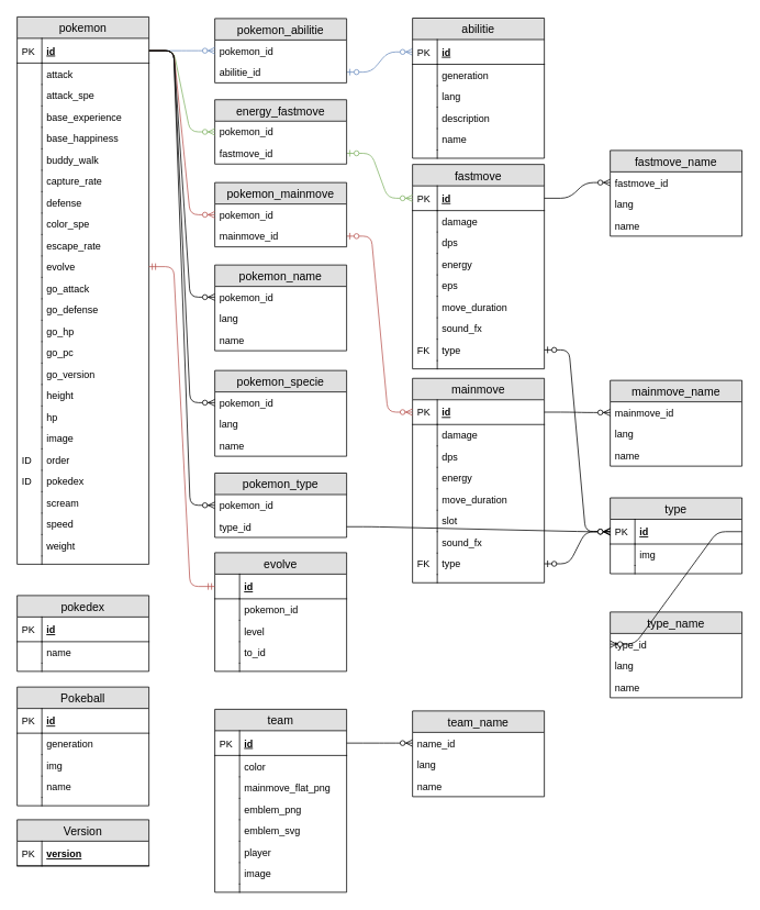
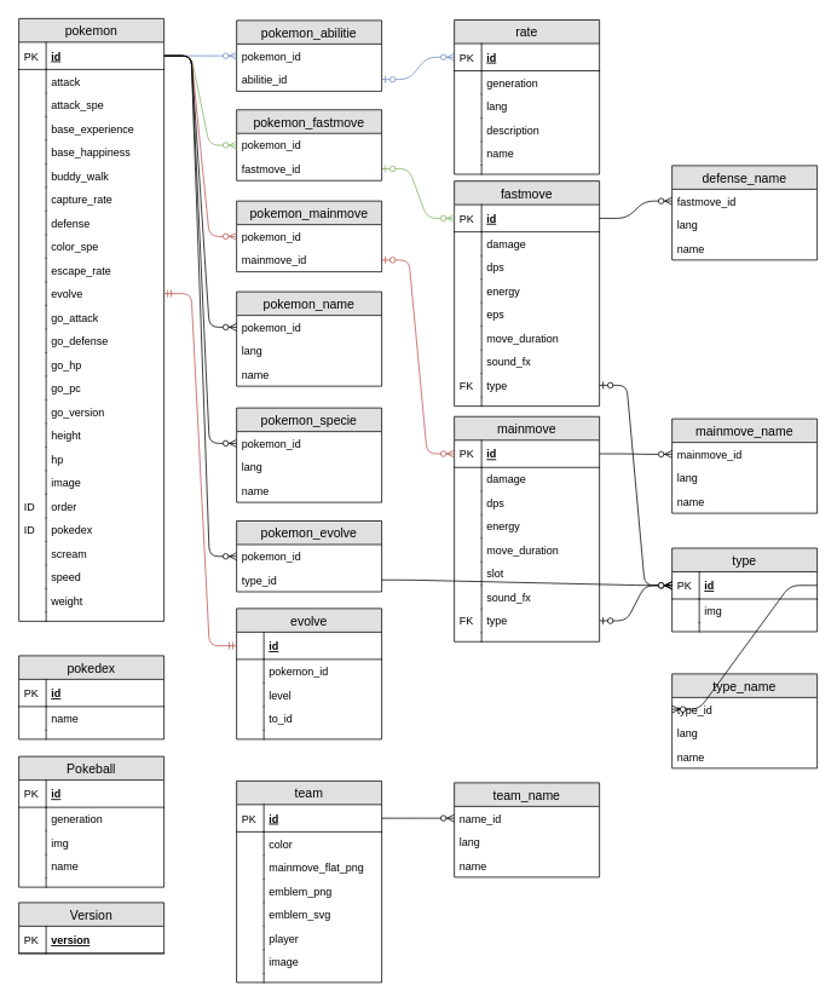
- <mxCell id="127" value="abilitie" style="swimlane;fontStyle=0;childLayout=stackLayout;horizontal=1;startSize=26;fillColor=#e0e0e0;horizontalStack=0;resizeParent=1;resizeParentMax=0;resizeLast=0;collapsible=1;marginBottom=0;swimlaneFillColor=#ffffff;align=center;fontSize=14;" parent="1" vertex="1"><mxGeometry x="500" y="21.5" width="160" height="170" as="geometry" /></mxCell>
+ <mxCell id="127" value="rate" style="swimlane;fontStyle=0;childLayout=stackLayout;horizontal=1;startSize=26;fillColor=#e0e0e0;horizontalStack=0;resizeParent=1;resizeParentMax=0;resizeLast=0;collapsible=1;marginBottom=0;swimlaneFillColor=#ffffff;align=center;fontSize=14;" parent="1" vertex="1"><mxGeometry x="500" y="21.5" width="160" height="170" as="geometry" /></mxCell>
- <mxCell id="158" value="energy_fastmove" style="swimlane;fontStyle=0;childLayout=stackLayout;horizontal=1;startSize=26;fillColor=#e0e0e0;horizontalStack=0;resizeParent=1;resizeParentMax=0;resizeLast=0;collapsible=1;marginBottom=0;swimlaneFillColor=#ffffff;align=center;fontSize=14;" parent="1" vertex="1"><mxGeometry x="260" y="120.5" width="160" height="78" as="geometry" /></mxCell>
+ <mxCell id="158" value="pokemon_fastmove" style="swimlane;fontStyle=0;childLayout=stackLayout;horizontal=1;startSize=26;fillColor=#e0e0e0;horizontalStack=0;resizeParent=1;resizeParentMax=0;resizeLast=0;collapsible=1;marginBottom=0;swimlaneFillColor=#ffffff;align=center;fontSize=14;" parent="1" vertex="1"><mxGeometry x="260" y="120.5" width="160" height="78" as="geometry" /></mxCell>
- <mxCell id="162" value="fastmove_name" style="swimlane;fontStyle=0;childLayout=stackLayout;horizontal=1;startSize=26;fillColor=#e0e0e0;horizontalStack=0;resizeParent=1;resizeParentMax=0;resizeLast=0;collapsible=1;marginBottom=0;swimlaneFillColor=#ffffff;align=center;fontSize=14;" parent="1" vertex="1"><mxGeometry x="740" y="182" width="160" height="104" as="geometry" /></mxCell>
+ <mxCell id="162" value="defense_name" style="swimlane;fontStyle=0;childLayout=stackLayout;horizontal=1;startSize=26;fillColor=#e0e0e0;horizontalStack=0;resizeParent=1;resizeParentMax=0;resizeLast=0;collapsible=1;marginBottom=0;swimlaneFillColor=#ffffff;align=center;fontSize=14;" parent="1" vertex="1"><mxGeometry x="740" y="182" width="160" height="104" as="geometry" /></mxCell>
- <mxCell id="185" value="pokemon_type" style="swimlane;fontStyle=0;childLayout=stackLayout;horizontal=1;startSize=26;fillColor=#e0e0e0;horizontalStack=0;resizeParent=1;resizeParentMax=0;resizeLast=0;collapsible=1;marginBottom=0;swimlaneFillColor=#ffffff;align=center;fontSize=14;" parent="1" vertex="1"><mxGeometry x="260" y="573.5" width="160" height="78" as="geometry" /></mxCell>
+ <mxCell id="185" value="pokemon_evolve" style="swimlane;fontStyle=0;childLayout=stackLayout;horizontal=1;startSize=26;fillColor=#e0e0e0;horizontalStack=0;resizeParent=1;resizeParentMax=0;resizeLast=0;collapsible=1;marginBottom=0;swimlaneFillColor=#ffffff;align=center;fontSize=14;" parent="1" vertex="1"><mxGeometry x="260" y="573.5" width="160" height="78" as="geometry" /></mxCell>
